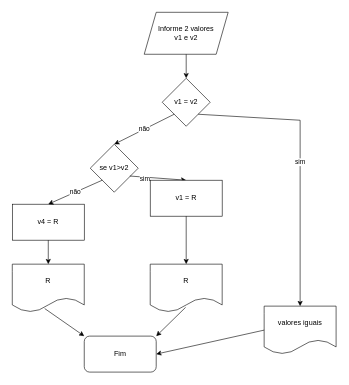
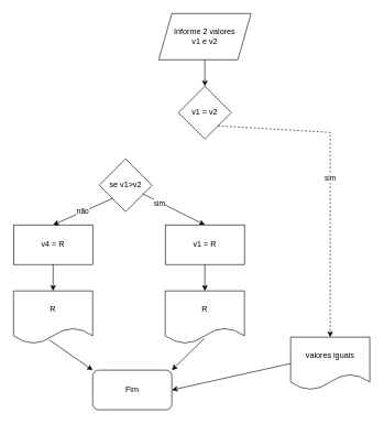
- <mxCell id="16" value="não" style="endArrow=classic;html=1;rounded=0;exitX=0;exitY=1;exitDx=0;exitDy=0;entryX=0.5;entryY=0;entryDx=0;entryDy=0;" edge="1" parent="1" source="15" target="6"><mxGeometry width="50" height="50" relative="1" as="geometry"><mxPoint x="410" y="170" as="sourcePoint" /><mxPoint x="460" y="120" as="targetPoint" /></mxGeometry></mxCell>
- <mxCell id="17" value="sim&lt;br&gt;" style="endArrow=classic;html=1;rounded=0;exitX=1;exitY=1;exitDx=0;exitDy=0;" edge="1" parent="1" source="15" target="18"><mxGeometry width="50" height="50" relative="1" as="geometry"><mxPoint x="410" y="270" as="sourcePoint" /><mxPoint x="400" y="220" as="targetPoint" /><Array as="points"><mxPoint x="500" y="200" /></Array></mxGeometry></mxCell>
+ <mxCell id="17" value="sim&lt;br&gt;" style="endArrow=classic;html=1;rounded=0;exitX=1;exitY=1;exitDx=0;exitDy=0;dashed=1;" edge="1" parent="1" source="15" target="18"><mxGeometry width="50" height="50" relative="1" as="geometry"><mxPoint x="410" y="270" as="sourcePoint" /><mxPoint x="400" y="220" as="targetPoint" /><Array as="points"><mxPoint x="500" y="200" /></Array></mxGeometry></mxCell>
- <mxCell id="9" value="v1 = R" style="rounded=0;whiteSpace=wrap;html=1;" vertex="1" parent="1"><mxGeometry x="250" y="300" width="120" height="60" as="geometry" /></mxCell>
+ <mxCell id="9" value="v1 = R" style="rounded=0;whiteSpace=wrap;html=1;" vertex="1" parent="1"><mxGeometry x="250" y="340" width="120" height="60" as="geometry" /></mxCell>
